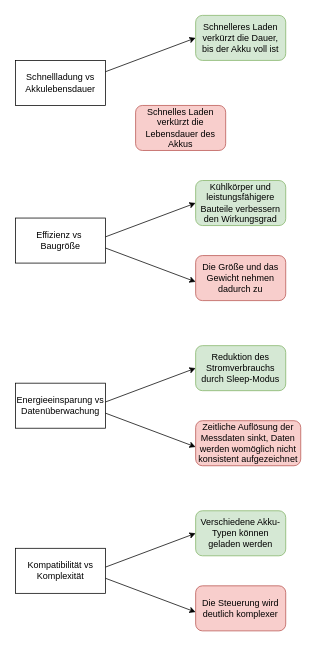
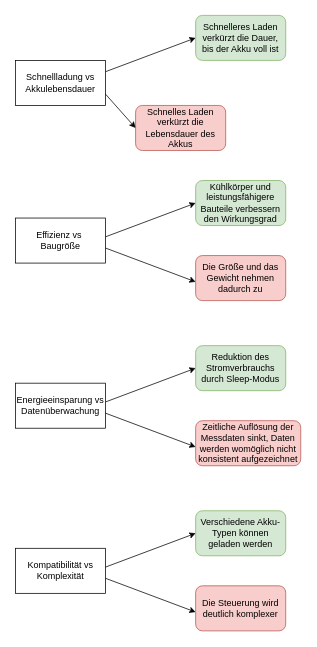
+ <mxCell id="6" value="" style="endArrow=classic;html=1;rounded=0;entryX=0;entryY=0.5;entryDx=0;entryDy=0;exitX=1;exitY=0.75;exitDx=0;exitDy=0;" edge="1" parent="1" source="3" target="2"><mxGeometry width="50" height="50" relative="1" as="geometry"><mxPoint x="190" y="125" as="sourcePoint" /><mxPoint x="310" y="80" as="targetPoint" /><Array as="points" /></mxGeometry></mxCell>
